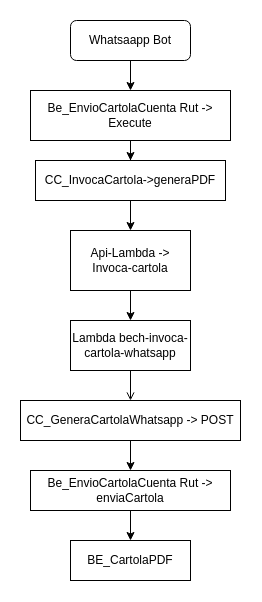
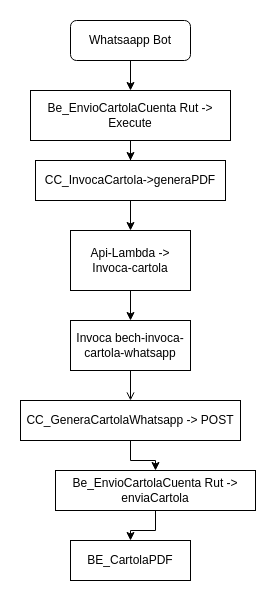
- <mxCell id="11" value="Lambda bech-invoca-cartola-whatsapp" style="whiteSpace=wrap;html=1;rounded=0;" vertex="1" parent="1"><mxGeometry x="70" y="320" width="120" height="50" as="geometry" /></mxCell>
+ <mxCell id="11" value="Invoca bech-invoca-cartola-whatsapp" style="whiteSpace=wrap;html=1;rounded=0;" vertex="1" parent="1"><mxGeometry x="70" y="320" width="120" height="50" as="geometry" /></mxCell>
- <mxCell id="15" value="Be_EnvioCartolaCuenta Rut -&amp;gt; enviaCartola" style="rounded=0;whiteSpace=wrap;html=1;" vertex="1" parent="1"><mxGeometry x="30" y="470" width="200" height="40" as="geometry" /></mxCell>
+ <mxCell id="15" value="Be_EnvioCartolaCuenta Rut -&amp;gt; enviaCartola" style="rounded=0;whiteSpace=wrap;html=1;" vertex="1" parent="1"><mxGeometry x="55" y="470" width="200" height="40" as="geometry" /></mxCell>
